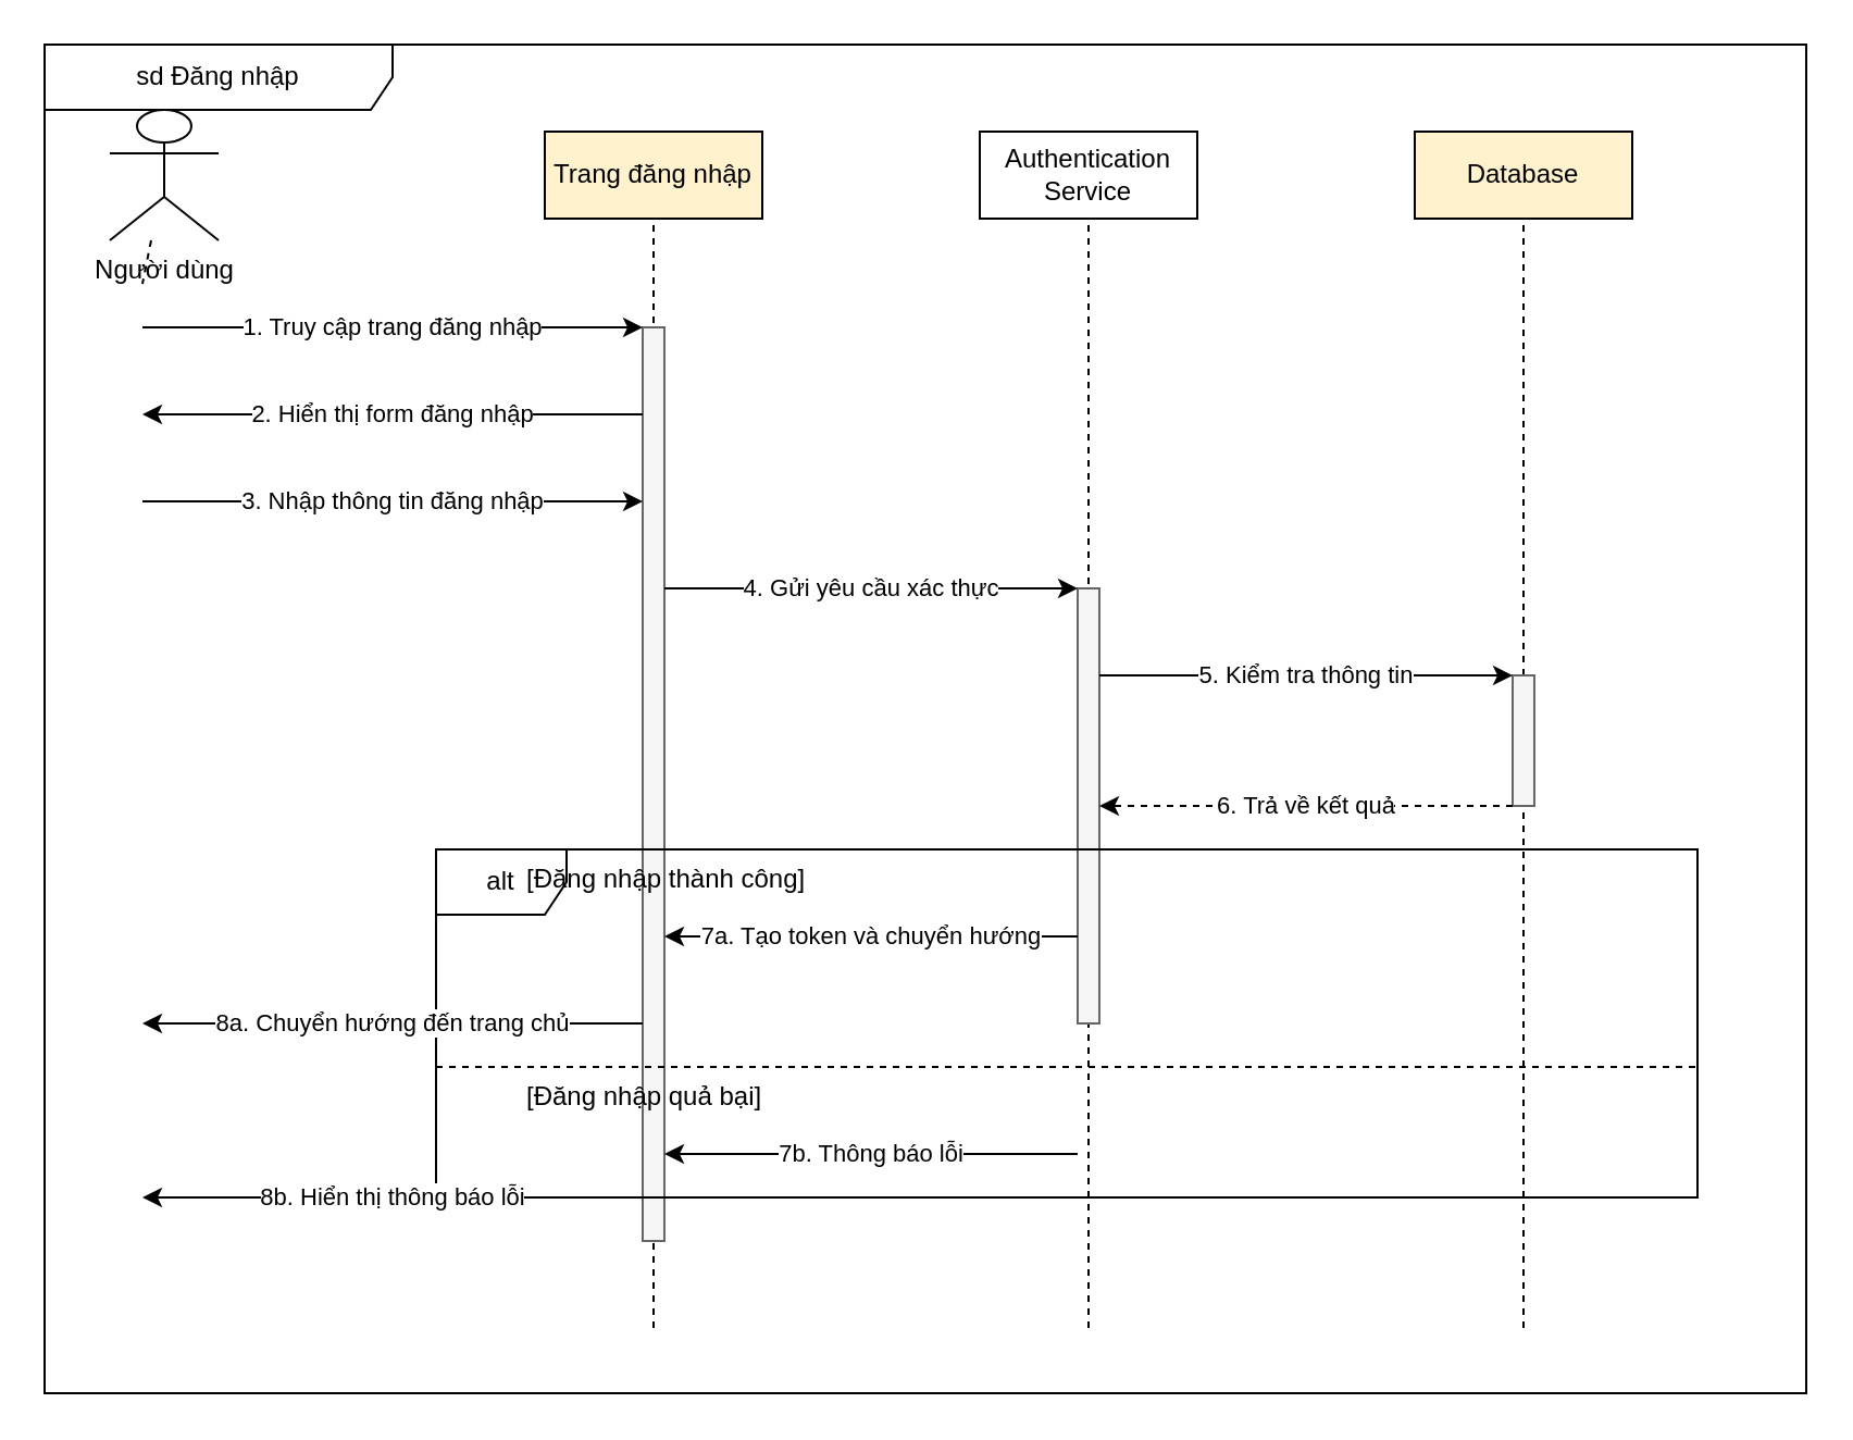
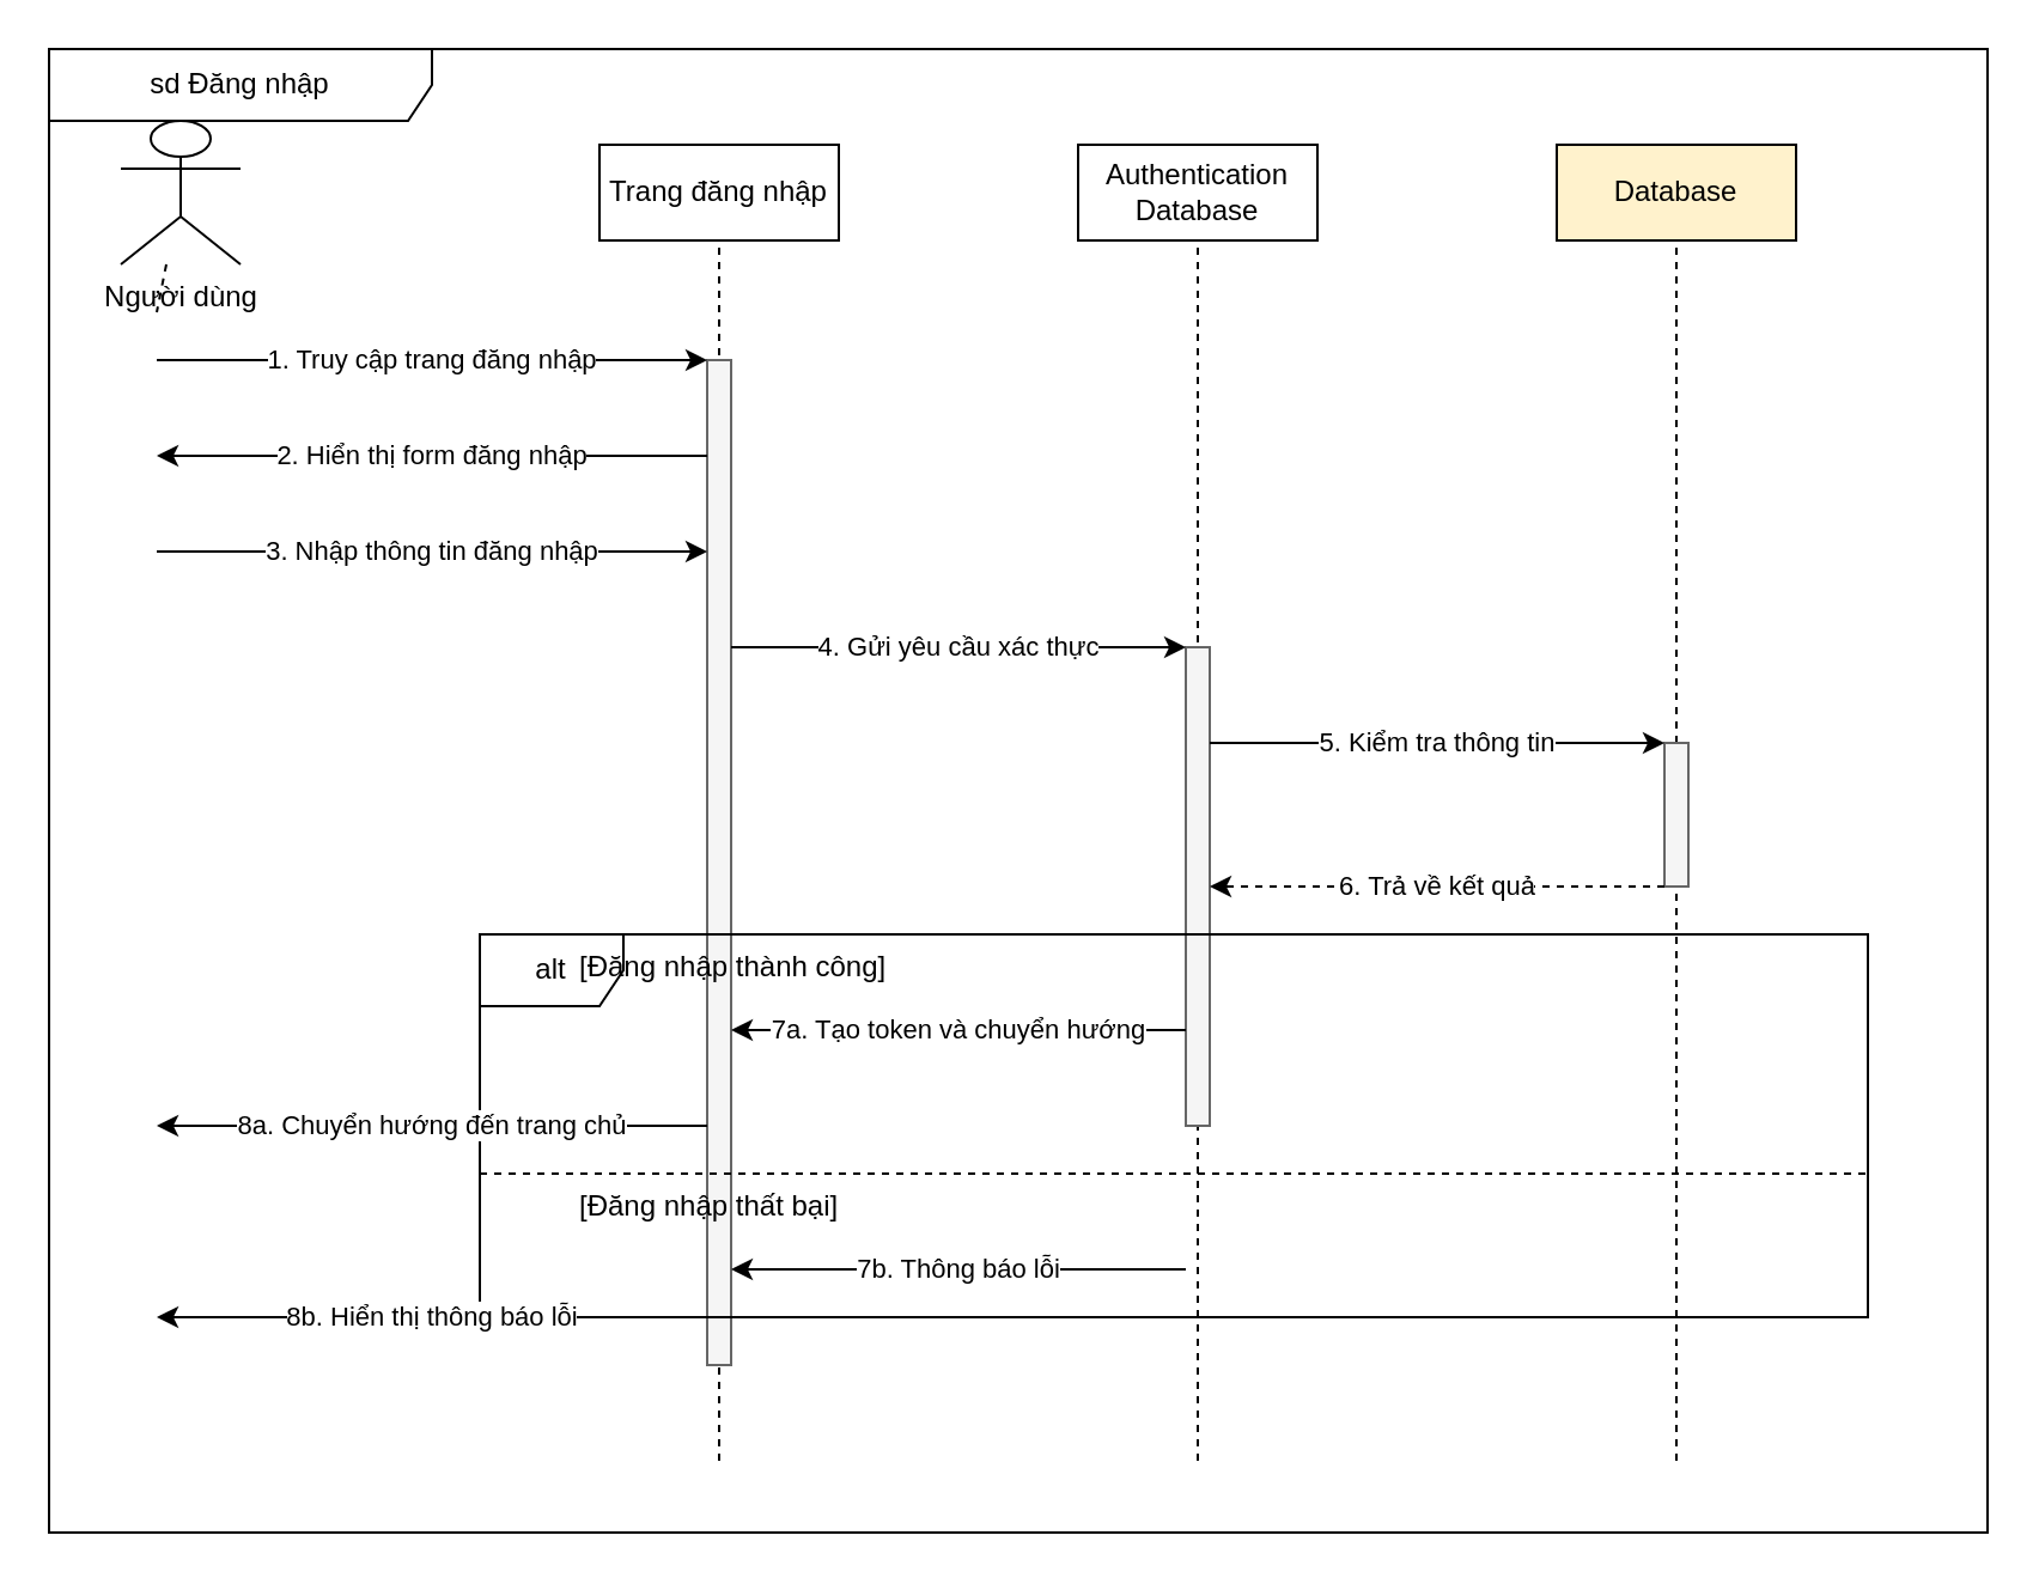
- <mxCell id="4" value="Trang đăng nhập" style="rounded=0;whiteSpace=wrap;html=1;fillColor=#fff2cc;" vertex="1" parent="1"><mxGeometry x="250" y="60" width="100" height="40" as="geometry" /></mxCell>
+ <mxCell id="4" value="Trang đăng nhập" style="rounded=0;whiteSpace=wrap;html=1;" vertex="1" parent="1"><mxGeometry x="250" y="60" width="100" height="40" as="geometry" /></mxCell>
- <mxCell id="5" value="Authentication&#10;Service" style="rounded=0;whiteSpace=wrap;html=1;" vertex="1" parent="1"><mxGeometry x="450" y="60" width="100" height="40" as="geometry" /></mxCell>
+ <mxCell id="5" value="Authentication&#10;Database" style="rounded=0;whiteSpace=wrap;html=1;" vertex="1" parent="1"><mxGeometry x="450" y="60" width="100" height="40" as="geometry" /></mxCell>
- <mxCell id="25" value="[Đăng nhập quả bại]" style="text;html=1;" vertex="1" parent="1"><mxGeometry x="240" y="490" width="140" height="20" as="geometry" /></mxCell>
+ <mxCell id="25" value="[Đăng nhập thất bại]" style="text;html=1;" vertex="1" parent="1"><mxGeometry x="240" y="490" width="140" height="20" as="geometry" /></mxCell>
